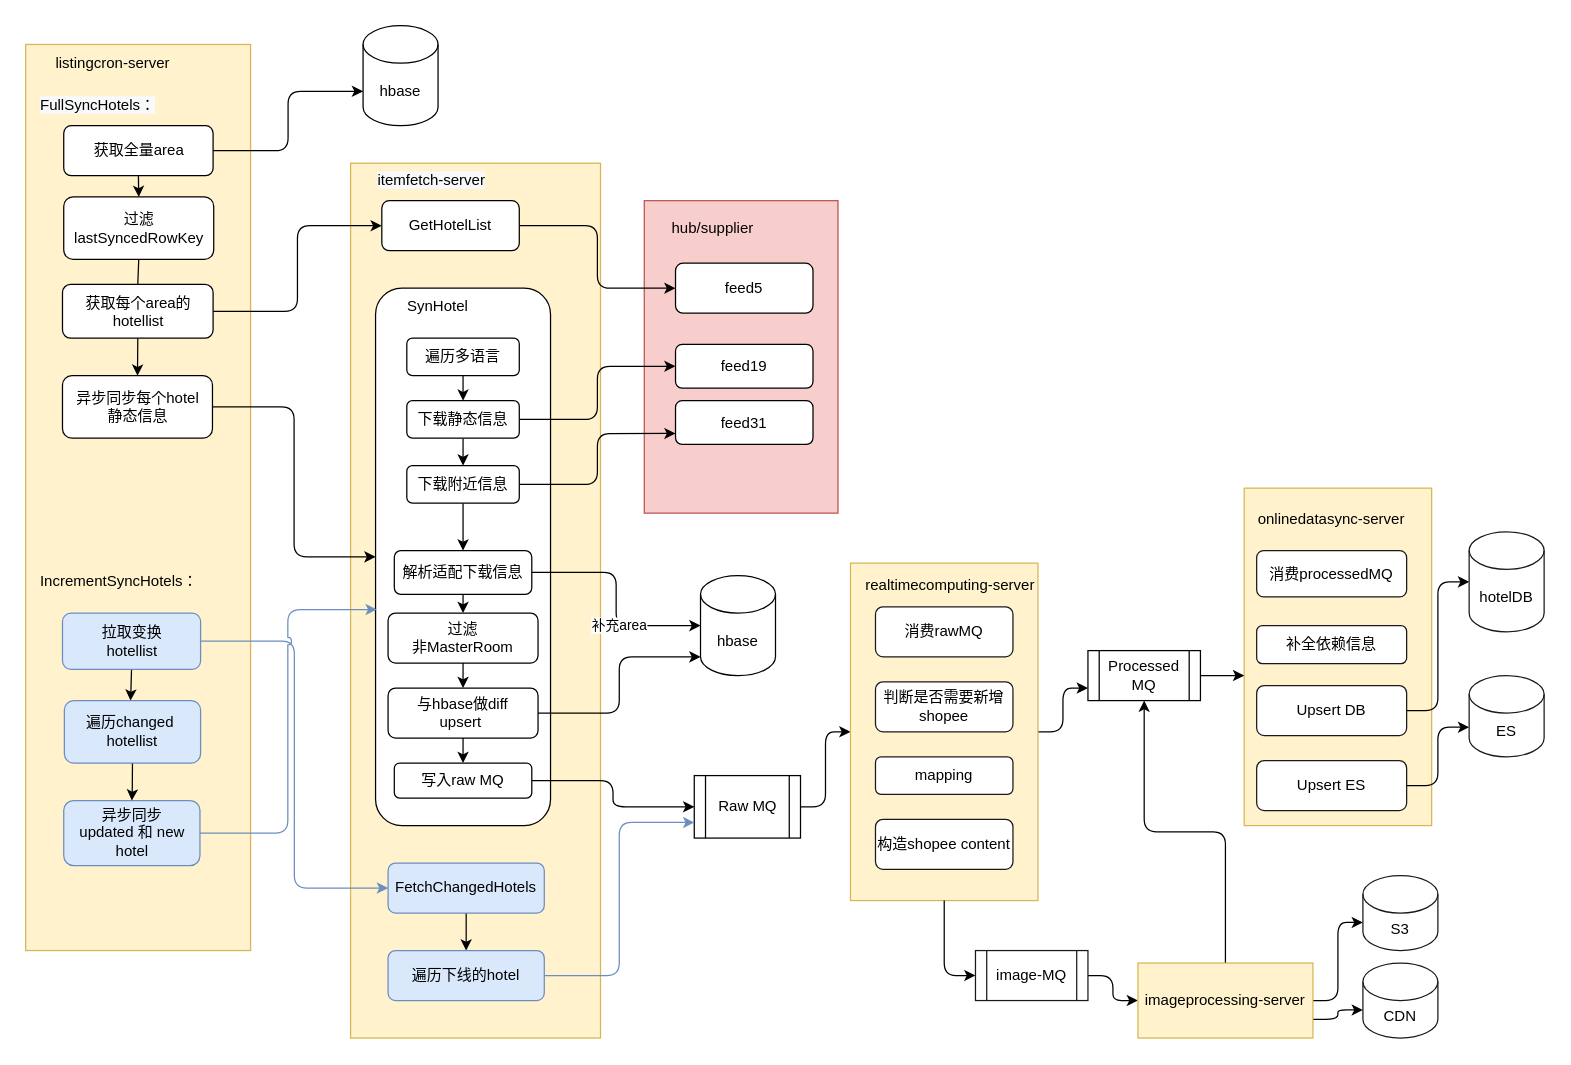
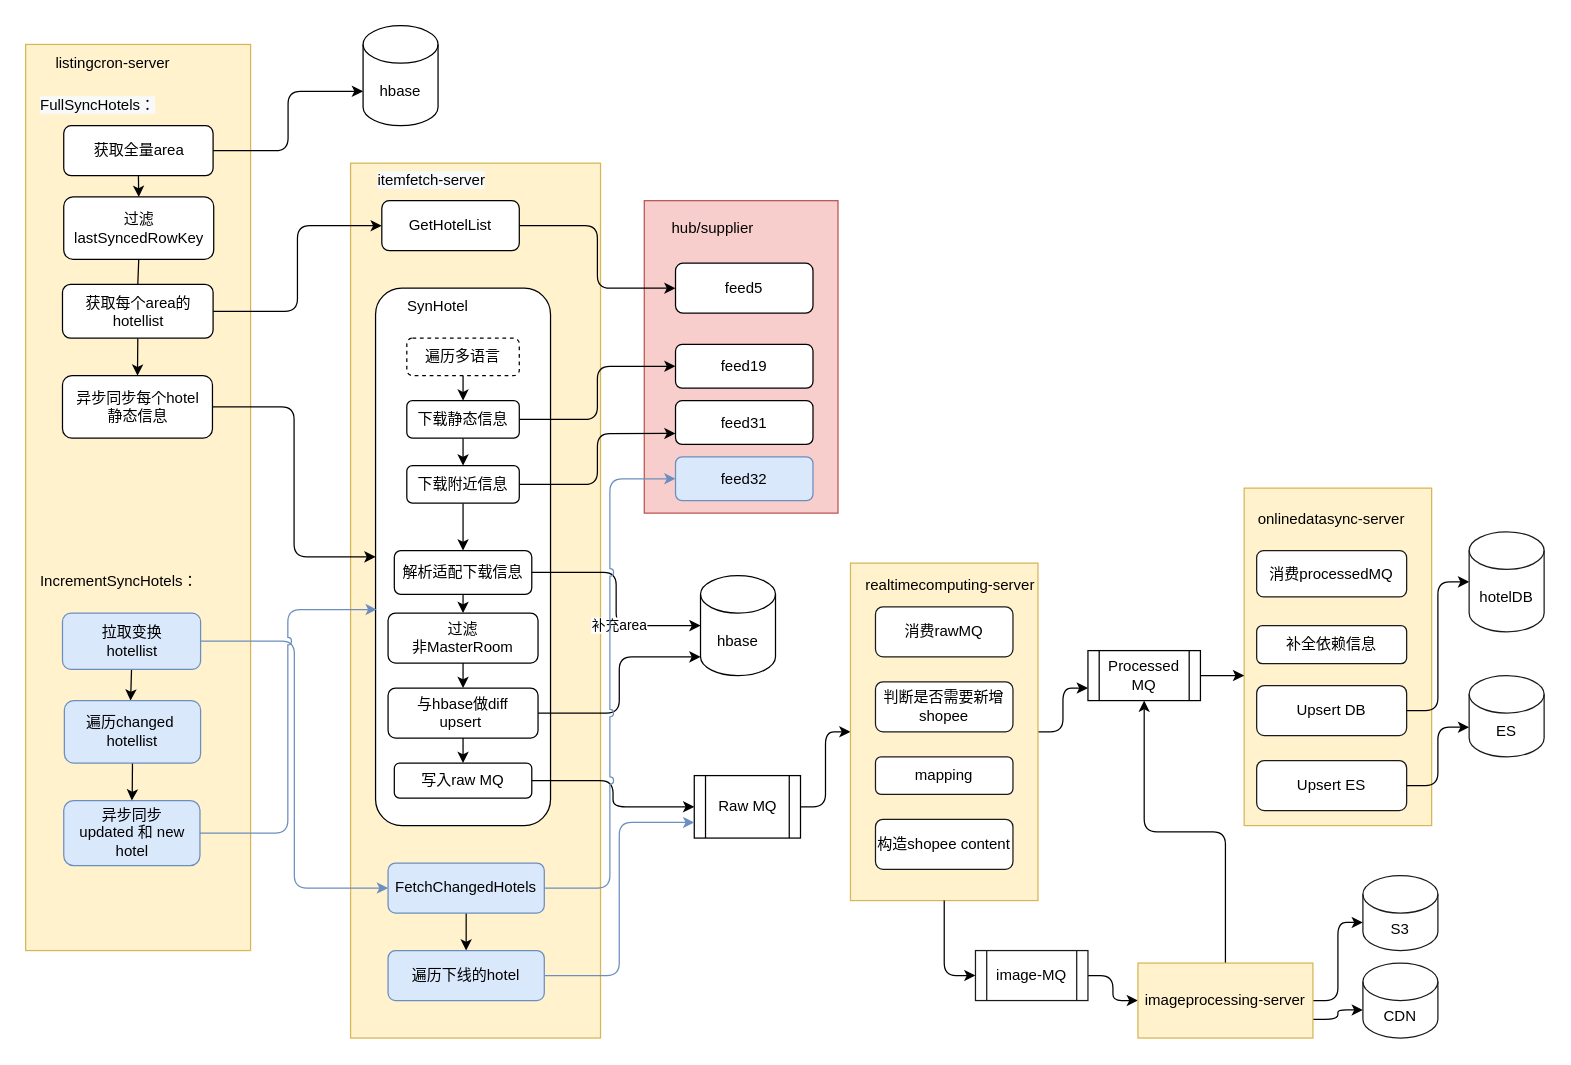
- <mxCell id="22" value="遍历多语言" style="rounded=1;whiteSpace=wrap;html=1;" vertex="1" parent="1"><mxGeometry x="325" y="270" width="90" height="30" as="geometry" /></mxCell>
+ <mxCell id="22" value="遍历多语言" style="rounded=1;whiteSpace=wrap;html=1;dashed=1;" vertex="1" parent="1"><mxGeometry x="325" y="270" width="90" height="30" as="geometry" /></mxCell>
+ <mxCell id="56" value="feed32" style="rounded=1;whiteSpace=wrap;html=1;fillColor=#dae8fc;strokeColor=#6c8ebf;" vertex="1" parent="1"><mxGeometry x="540" y="365" width="110" height="35" as="geometry" /></mxCell>
+ <mxCell id="47" style="edgeStyle=orthogonalEdgeStyle;rounded=1;orthogonalLoop=1;jettySize=auto;html=1;exitX=1;exitY=0.5;exitDx=0;exitDy=0;entryX=0;entryY=0.5;entryDx=0;entryDy=0;jumpStyle=arc;fillColor=#dae8fc;strokeColor=#6c8ebf;" edge="1" parent="1" source="48" target="56"><mxGeometry relative="1" as="geometry" /></mxCell>
